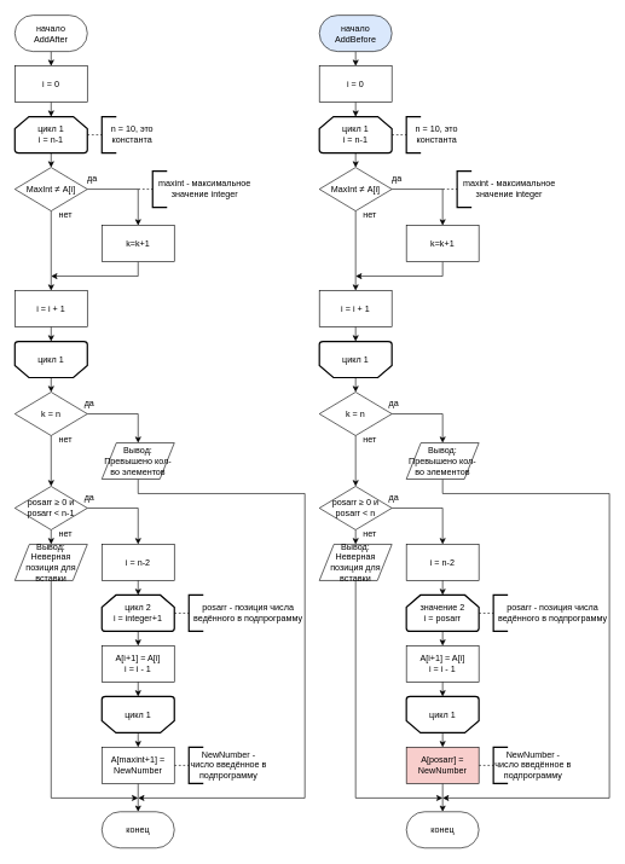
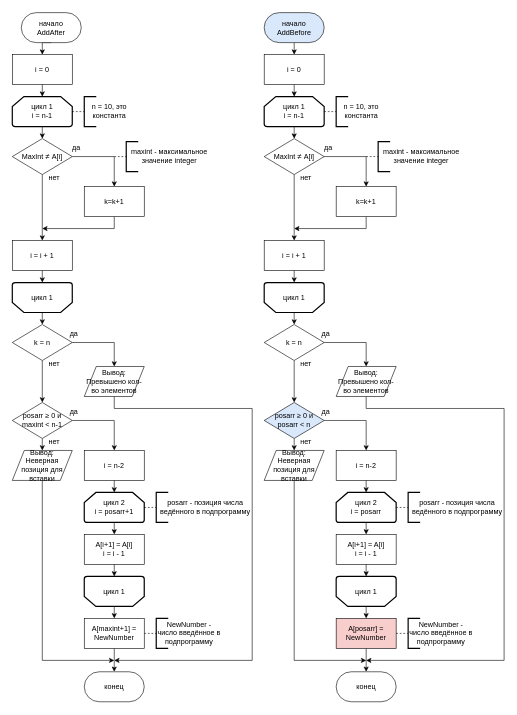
- <mxCell id="3" value="начало&lt;div&gt;AddAfter&lt;/div&gt;" style="rounded=1;whiteSpace=wrap;html=1;arcSize=50;" vertex="1" parent="1"><mxGeometry x="20" y="20" width="100" height="50" as="geometry" /></mxCell>
+ <mxCell id="3" value="начало&lt;div&gt;AddAfter&lt;/div&gt;" style="rounded=1;whiteSpace=wrap;html=1;arcSize=50;" vertex="1" parent="1"><mxGeometry x="35" y="20" width="100" height="50" as="geometry" /></mxCell>
- <mxCell id="35" value="posarr ≥ 0 и posarr &amp;lt; n-1" style="rhombus;whiteSpace=wrap;html=1;" vertex="1" parent="1"><mxGeometry x="20" y="670" width="100" height="60" as="geometry" /></mxCell>
+ <mxCell id="35" value="posarr ≥ 0 и maxint &amp;lt; n-1" style="rhombus;whiteSpace=wrap;html=1;" vertex="1" parent="1"><mxGeometry x="20" y="670" width="100" height="60" as="geometry" /></mxCell>
- <mxCell id="91" value="posarr ≥ 0 и posarr &amp;lt; n" style="rhombus;whiteSpace=wrap;html=1;" vertex="1" parent="1"><mxGeometry x="440" y="670" width="100" height="60" as="geometry" /></mxCell>
+ <mxCell id="91" value="posarr ≥ 0 и posarr &amp;lt; n" style="rhombus;whiteSpace=wrap;html=1;fillColor=#dae8fc;" vertex="1" parent="1"><mxGeometry x="440" y="670" width="100" height="60" as="geometry" /></mxCell>
- <mxCell id="39" value="цикл 2&lt;div&gt;i = integer+1&lt;/div&gt;" style="strokeWidth=2;html=1;shape=mxgraph.flowchart.loop_limit;whiteSpace=wrap;" vertex="1" parent="1"><mxGeometry x="140" y="820" width="100" height="50" as="geometry" /></mxCell>
+ <mxCell id="39" value="цикл 2&lt;div&gt;i = posarr+1&lt;/div&gt;" style="strokeWidth=2;html=1;shape=mxgraph.flowchart.loop_limit;whiteSpace=wrap;" vertex="1" parent="1"><mxGeometry x="140" y="820" width="100" height="50" as="geometry" /></mxCell>
- <mxCell id="95" value="значение 2&lt;div&gt;i = posarr&lt;/div&gt;" style="strokeWidth=2;html=1;shape=mxgraph.flowchart.loop_limit;whiteSpace=wrap;" vertex="1" parent="1"><mxGeometry x="560" y="820" width="100" height="50" as="geometry" /></mxCell>
+ <mxCell id="95" value="цикл 2&lt;div&gt;i = posarr&lt;/div&gt;" style="strokeWidth=2;html=1;shape=mxgraph.flowchart.loop_limit;whiteSpace=wrap;" vertex="1" parent="1"><mxGeometry x="560" y="820" width="100" height="50" as="geometry" /></mxCell>
